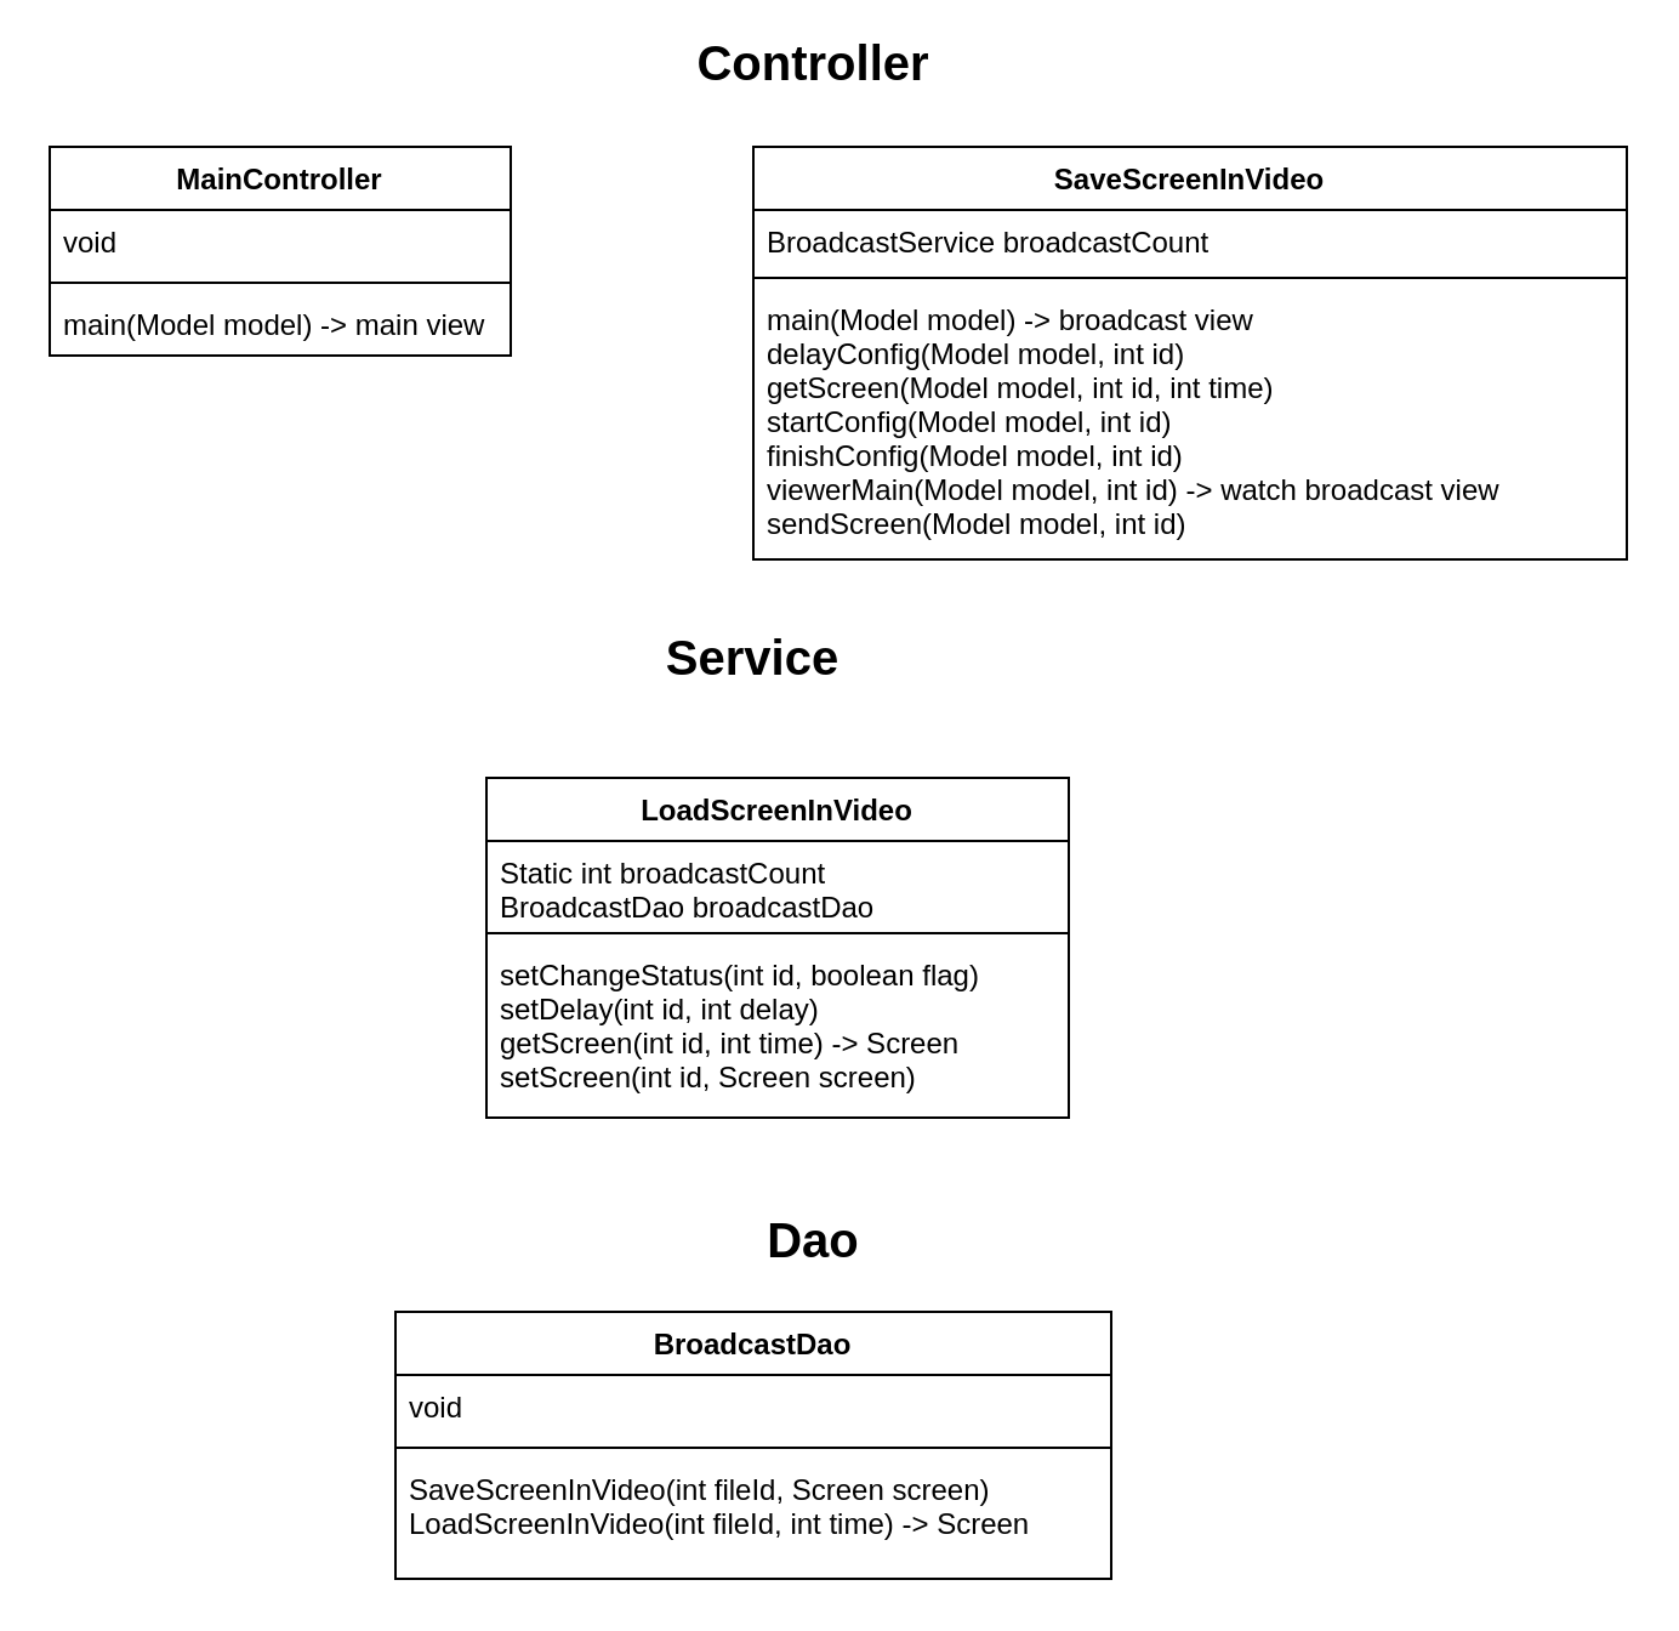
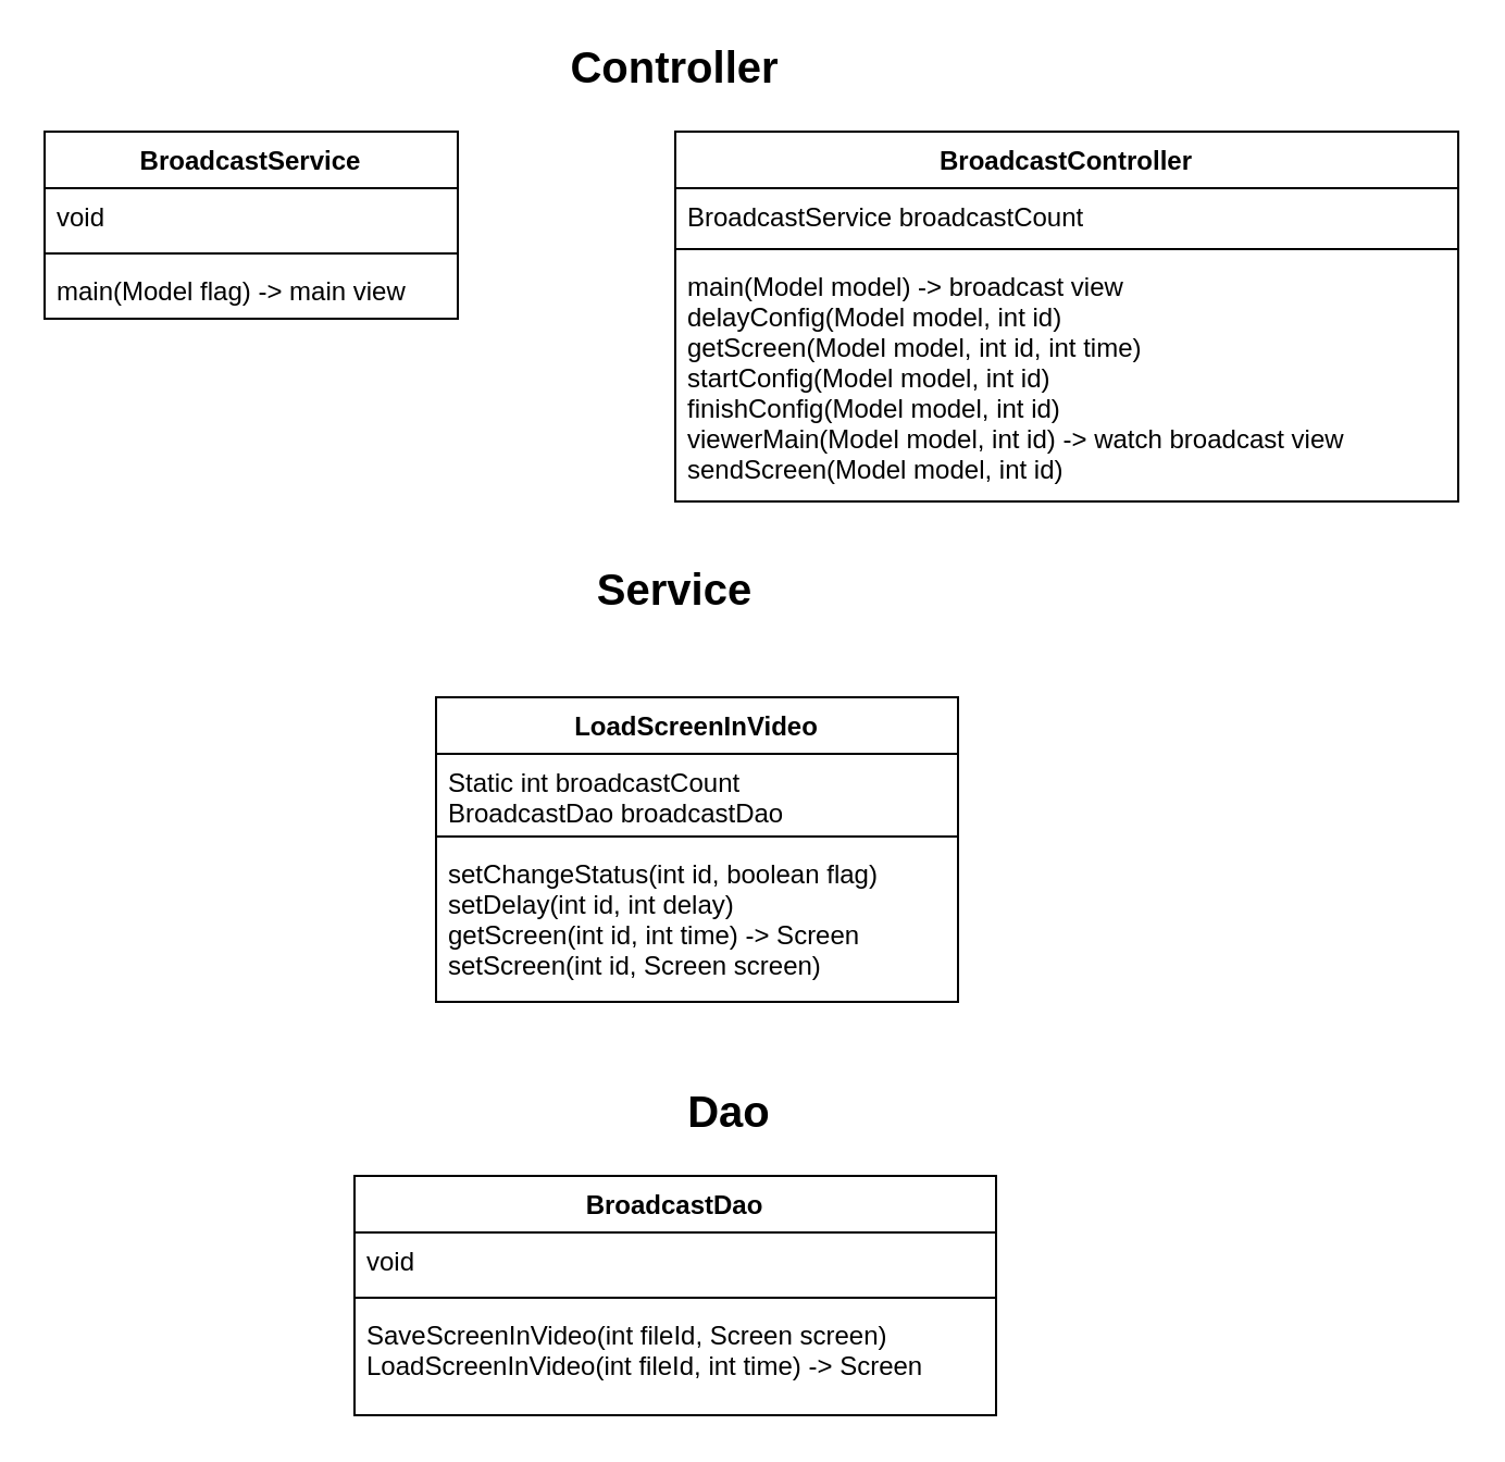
- <mxCell id="10" value="&lt;font size=&quot;1&quot;&gt;&lt;b style=&quot;font-size: 20px&quot;&gt;Controller&lt;/b&gt;&lt;/font&gt;" style="text;html=1;strokeColor=none;fillColor=none;align=center;verticalAlign=middle;whiteSpace=wrap;rounded=0;" parent="1" vertex="1"><mxGeometry x="145" y="15" width="380" height="20" as="geometry" /></mxCell>
+ <mxCell id="10" value="&lt;font size=&quot;1&quot;&gt;&lt;b style=&quot;font-size: 20px&quot;&gt;Controller&lt;/b&gt;&lt;/font&gt;" style="text;html=1;strokeColor=none;fillColor=none;align=center;verticalAlign=middle;whiteSpace=wrap;rounded=0;" parent="1" vertex="1"><mxGeometry x="120" y="20" width="380" height="20" as="geometry" /></mxCell>
- <mxCell id="2" value="MainController" style="swimlane;fontStyle=1;align=center;verticalAlign=top;childLayout=stackLayout;horizontal=1;startSize=26;horizontalStack=0;resizeParent=1;resizeParentMax=0;resizeLast=0;collapsible=1;marginBottom=0;" parent="1" vertex="1"><mxGeometry x="20" y="60" width="190" height="86" as="geometry" /></mxCell>
+ <mxCell id="2" value="BroadcastService" style="swimlane;fontStyle=1;align=center;verticalAlign=top;childLayout=stackLayout;horizontal=1;startSize=26;horizontalStack=0;resizeParent=1;resizeParentMax=0;resizeLast=0;collapsible=1;marginBottom=0;" parent="1" vertex="1"><mxGeometry x="20" y="60" width="190" height="86" as="geometry" /></mxCell>
- <mxCell id="6" value="SaveScreenInVideo" style="swimlane;fontStyle=1;align=center;verticalAlign=top;childLayout=stackLayout;horizontal=1;startSize=26;horizontalStack=0;resizeParent=1;resizeParentMax=0;resizeLast=0;collapsible=1;marginBottom=0;" parent="1" vertex="1"><mxGeometry x="310" y="60" width="360" height="170" as="geometry" /></mxCell>
+ <mxCell id="6" value="BroadcastController" style="swimlane;fontStyle=1;align=center;verticalAlign=top;childLayout=stackLayout;horizontal=1;startSize=26;horizontalStack=0;resizeParent=1;resizeParentMax=0;resizeLast=0;collapsible=1;marginBottom=0;" parent="1" vertex="1"><mxGeometry x="310" y="60" width="360" height="170" as="geometry" /></mxCell>
- <mxCell id="5" value="main(Model model) -&gt; main view" style="text;strokeColor=none;fillColor=none;align=left;verticalAlign=top;spacingLeft=4;spacingRight=4;overflow=hidden;rotatable=0;points=[[0,0.5],[1,0.5]];portConstraint=eastwest;" parent="2" vertex="1"><mxGeometry y="60" width="190" height="26" as="geometry" /></mxCell>
+ <mxCell id="5" value="main(Model flag) -&gt; main view" style="text;strokeColor=none;fillColor=none;align=left;verticalAlign=top;spacingLeft=4;spacingRight=4;overflow=hidden;rotatable=0;points=[[0,0.5],[1,0.5]];portConstraint=eastwest;" parent="2" vertex="1"><mxGeometry y="60" width="190" height="26" as="geometry" /></mxCell>
